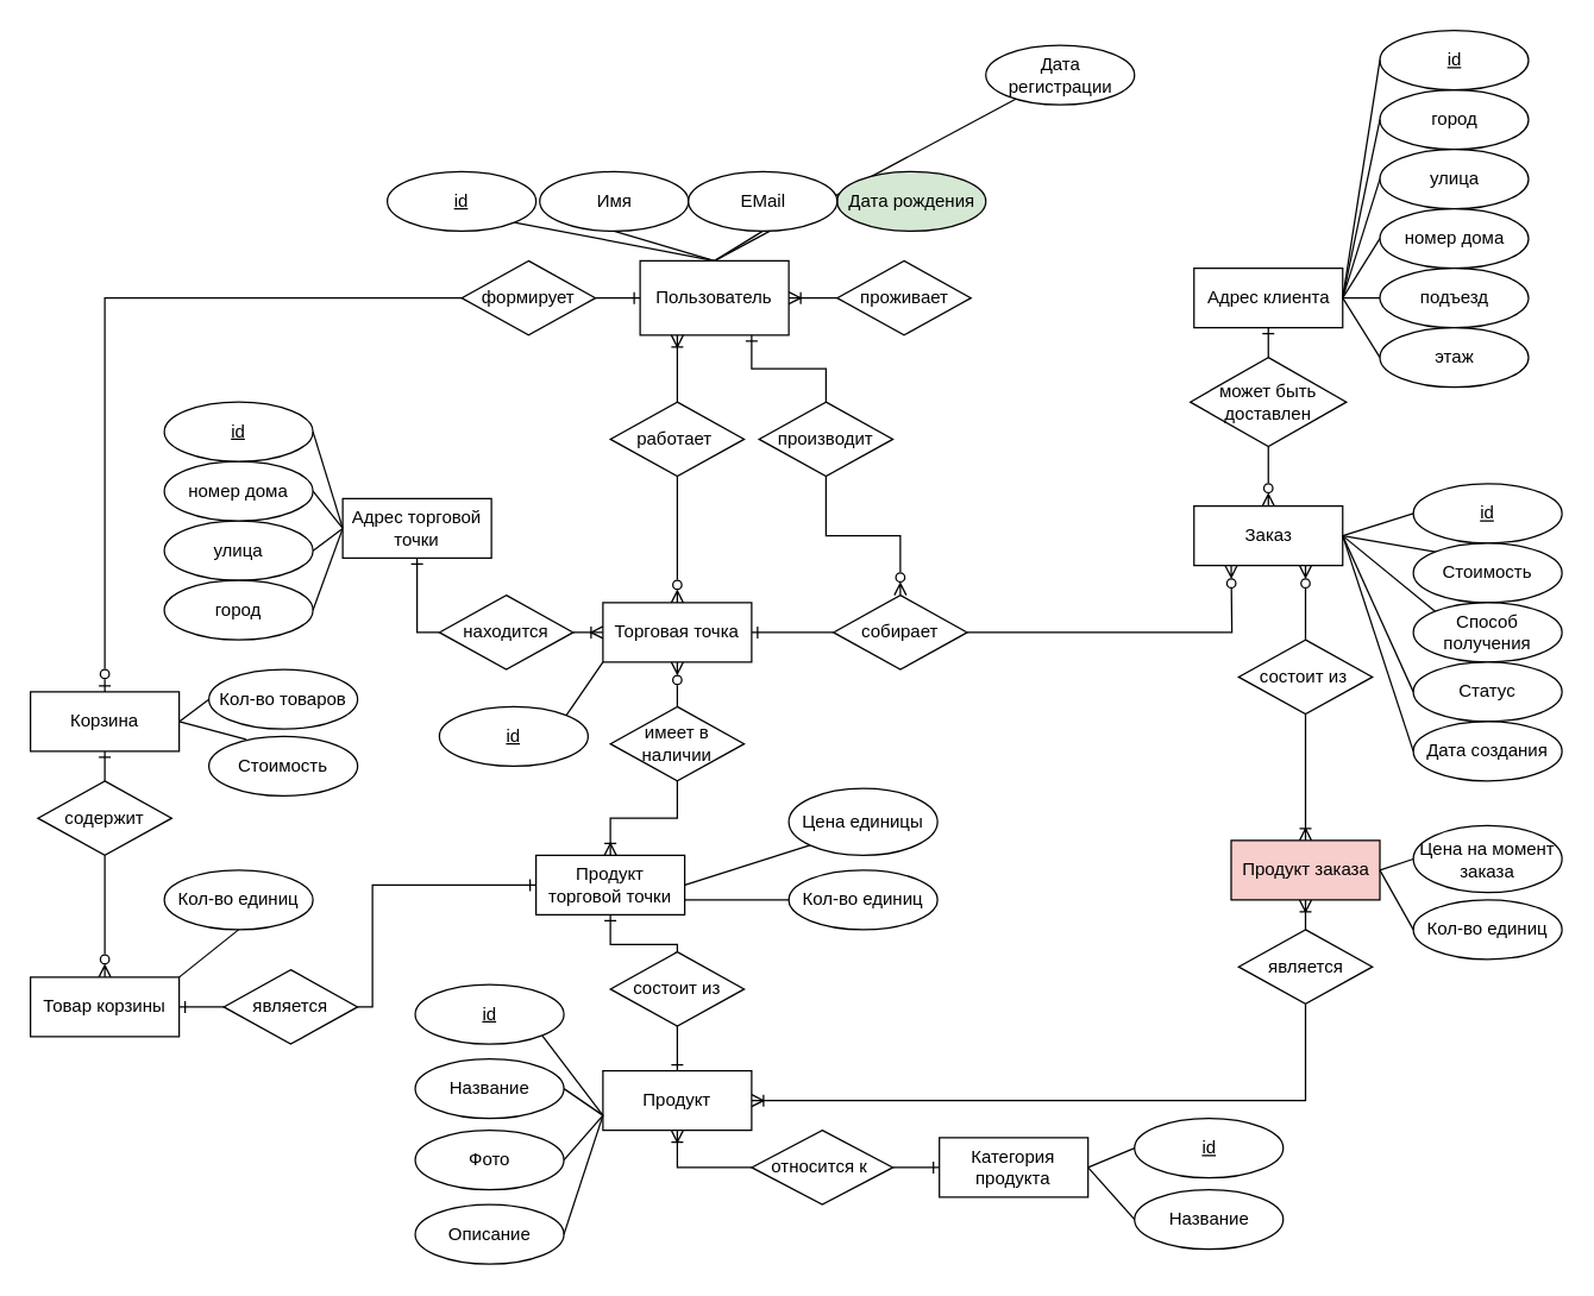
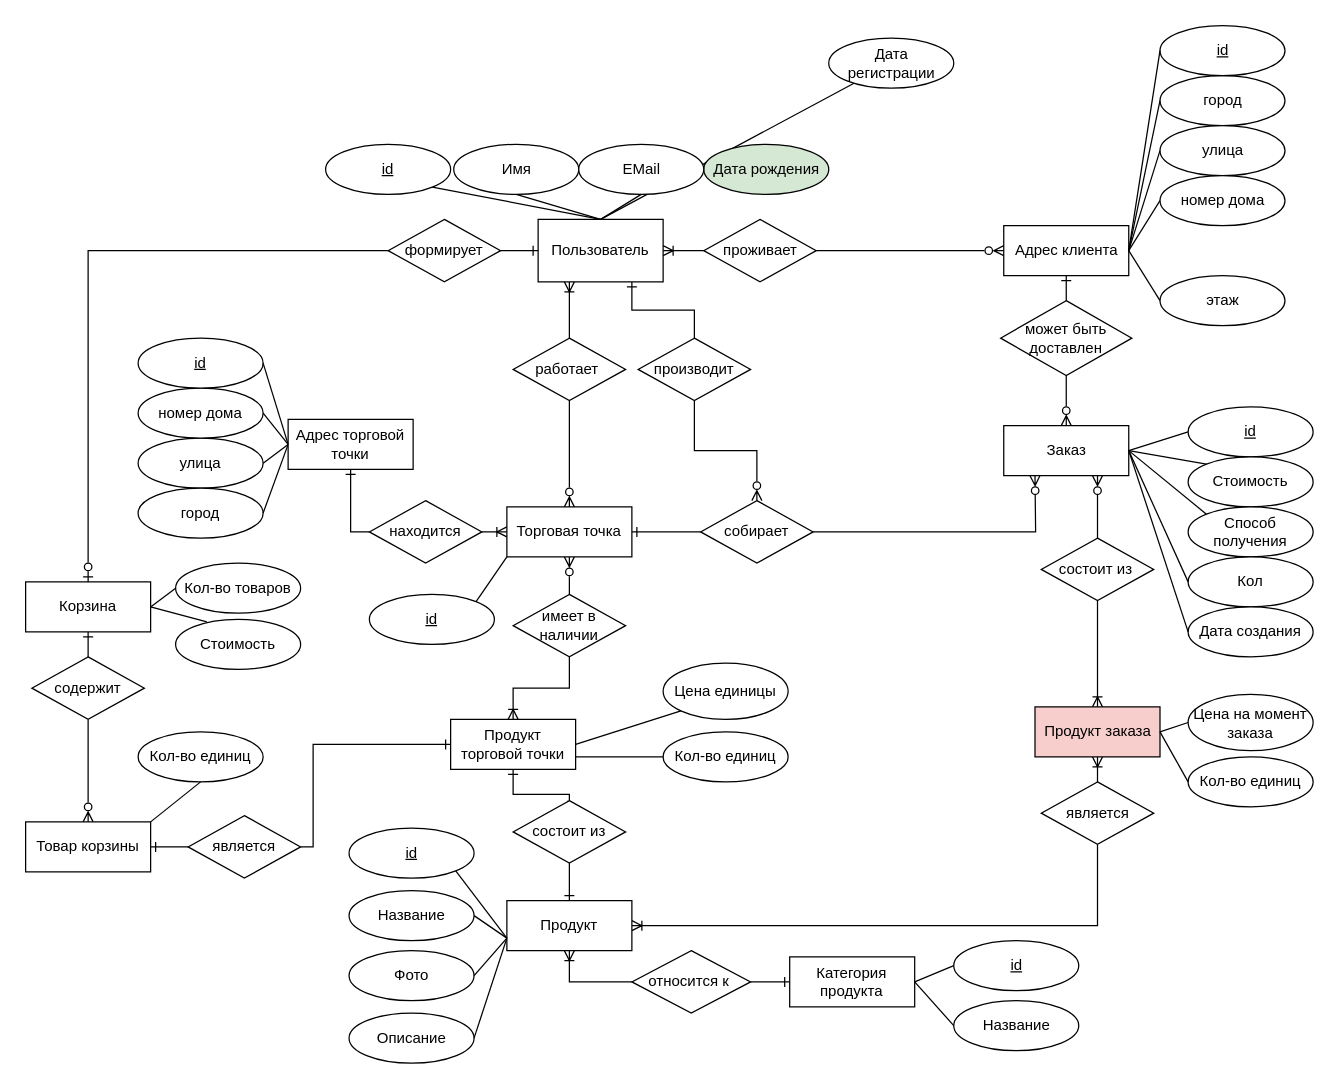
+ <mxCell id="22" value="" style="edgeStyle=orthogonalEdgeStyle;fontSize=12;html=1;endArrow=ERzeroToMany;rounded=0;exitX=1;exitY=0.5;exitDx=0;exitDy=0;startArrow=none;startFill=0;entryX=0;entryY=0.5;entryDx=0;entryDy=0;endFill=0;" parent="1" source="70" target="73" edge="1"><mxGeometry width="100" height="100" relative="1" as="geometry"><mxPoint x="687.5" y="210" as="sourcePoint" /><mxPoint x="697.5" y="210" as="targetPoint" /><Array as="points" /></mxGeometry></mxCell>
- <mxCell id="86" style="rounded=0;orthogonalLoop=1;jettySize=auto;html=1;endArrow=none;endFill=0;entryX=0;entryY=0.5;entryDx=0;entryDy=0;exitX=1;exitY=0.5;exitDx=0;exitDy=0;" parent="1" source="73" target="77" edge="1"><mxGeometry relative="1" as="geometry"><mxPoint x="1127.5" y="90" as="sourcePoint" /><mxPoint x="1157.5" y="230" as="targetPoint" /></mxGeometry></mxCell>
- <mxCell id="77" value="подъезд" style="ellipse;whiteSpace=wrap;html=1;align=center;" parent="1" vertex="1"><mxGeometry x="927.5" y="180" width="100" height="40" as="geometry" /></mxCell>
- <mxCell id="63" value="Статус" style="ellipse;whiteSpace=wrap;html=1;align=center;" parent="1" vertex="1"><mxGeometry x="950" y="445" width="100" height="40" as="geometry" /></mxCell>
+ <mxCell id="63" value="Кол" style="ellipse;whiteSpace=wrap;html=1;align=center;" parent="1" vertex="1"><mxGeometry x="950" y="445" width="100" height="40" as="geometry" /></mxCell>
